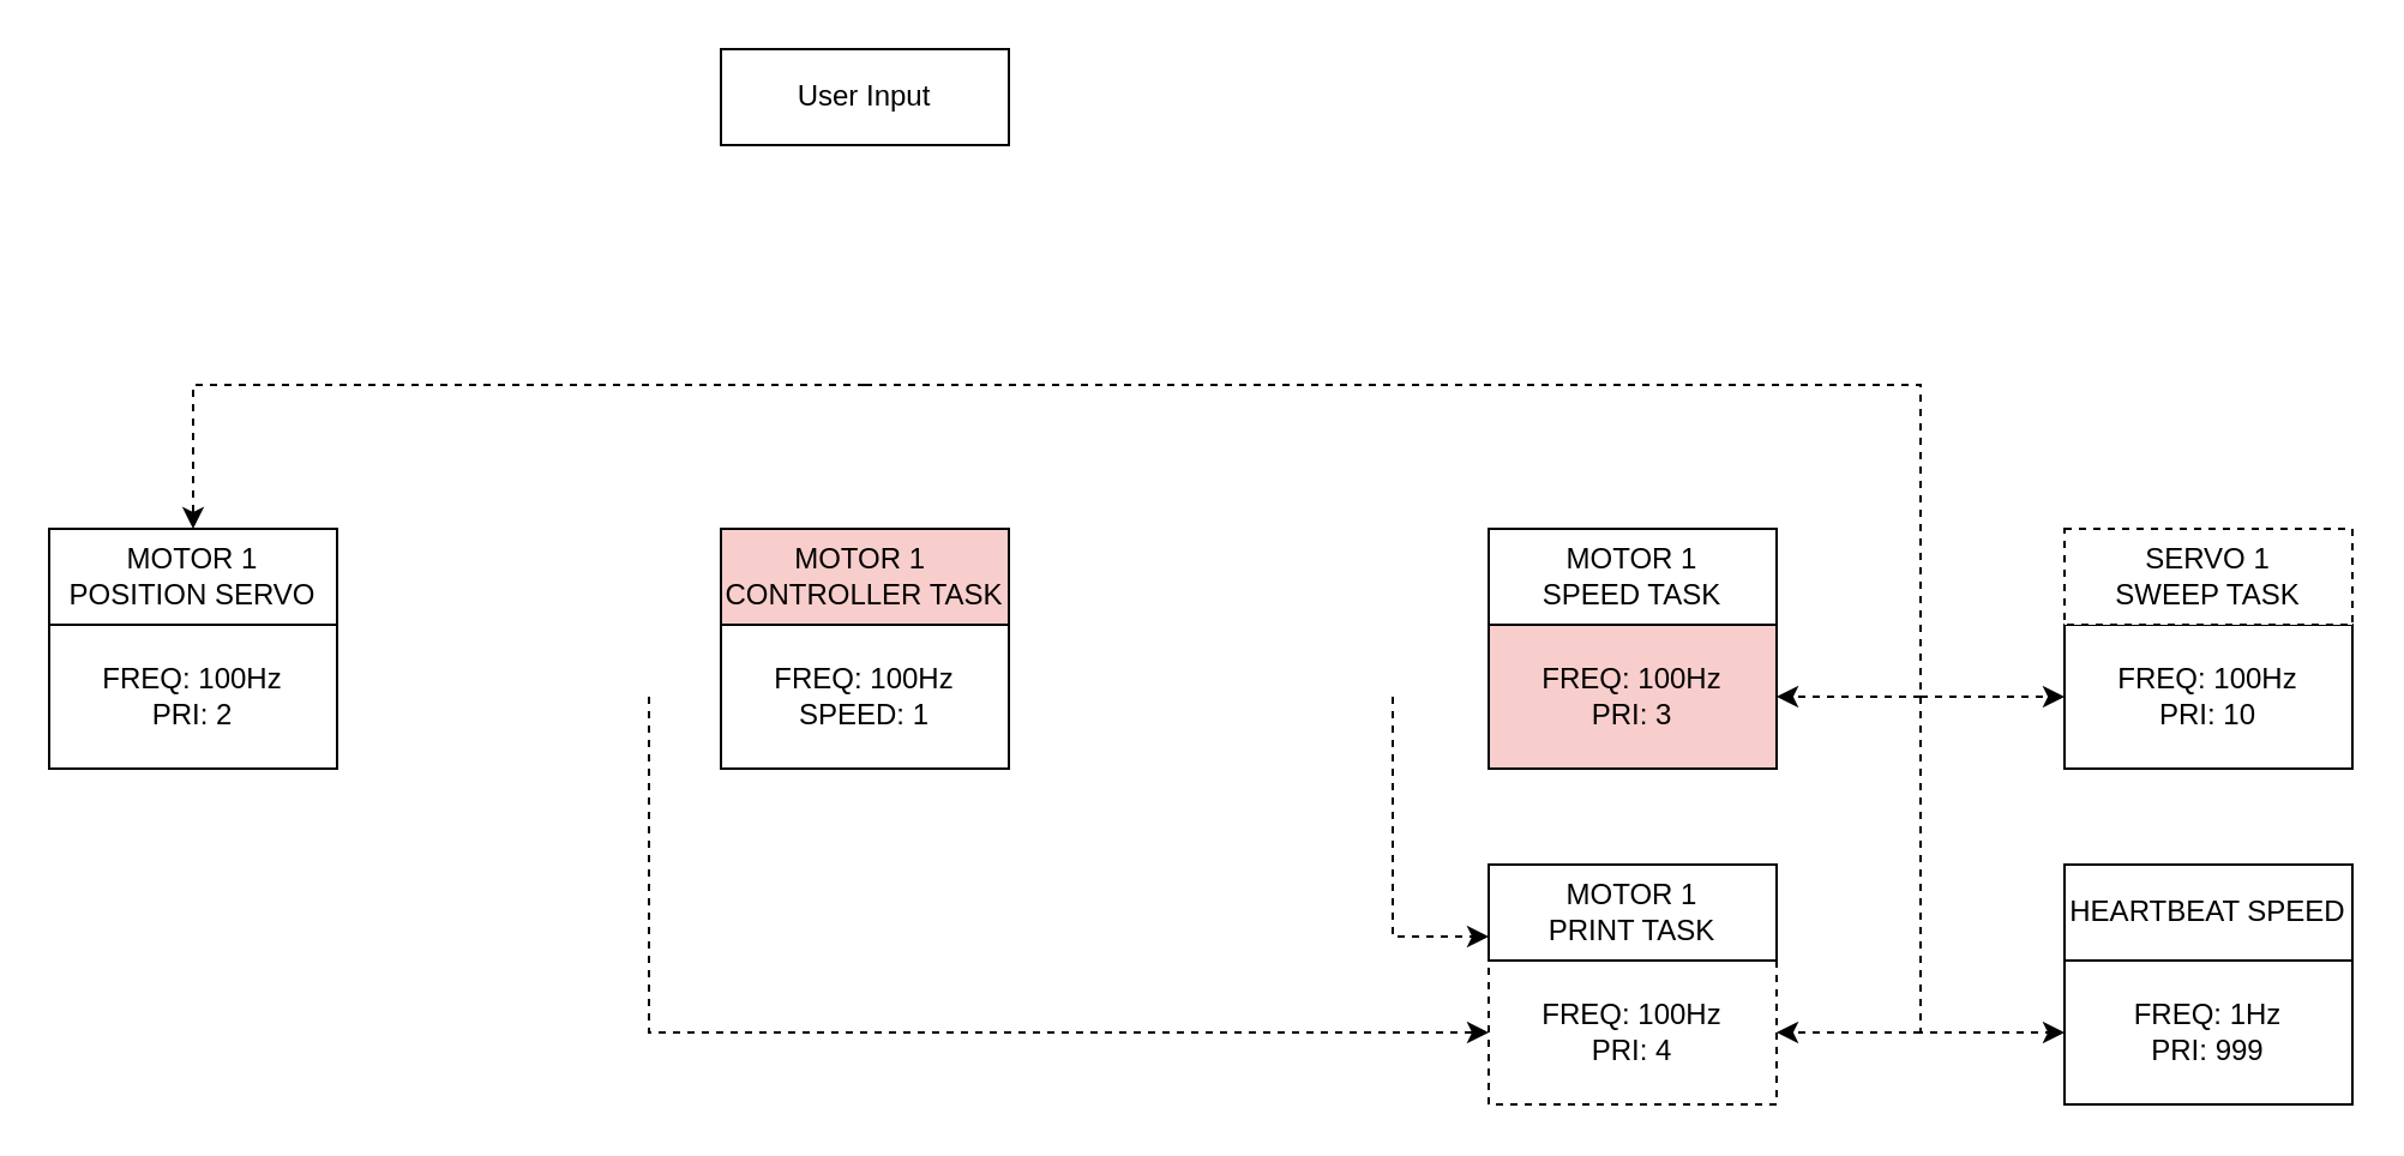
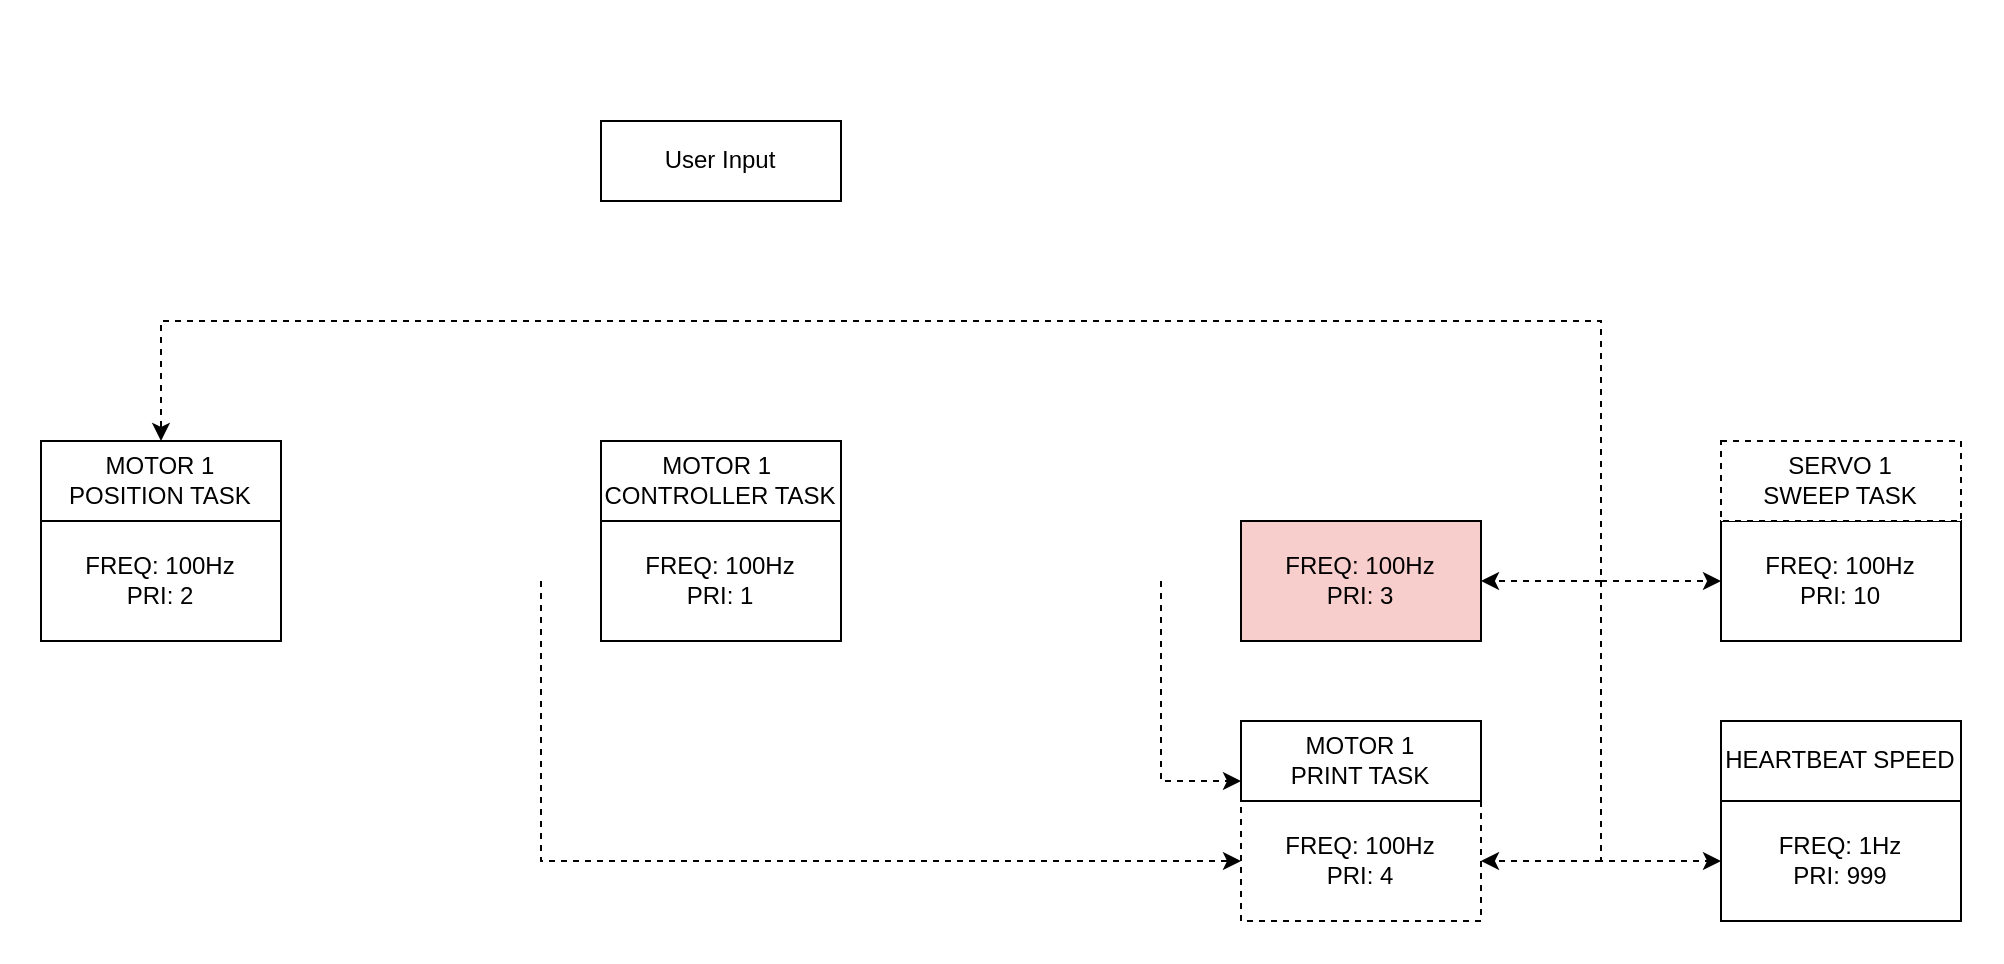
- <mxCell id="20" value="User Input" style="rounded=0;whiteSpace=wrap;html=1;" vertex="1" parent="1"><mxGeometry x="300" y="20" width="120" height="40" as="geometry" /></mxCell>
+ <mxCell id="20" value="User Input" style="rounded=0;whiteSpace=wrap;html=1;" vertex="1" parent="1"><mxGeometry x="300" y="60" width="120" height="40" as="geometry" /></mxCell>
- <mxCell id="7" value="MOTOR 1 &lt;br&gt;POSITION SERVO" style="rounded=0;whiteSpace=wrap;html=1;" vertex="1" parent="5"><mxGeometry width="120" height="40" as="geometry" /></mxCell>
+ <mxCell id="7" value="MOTOR 1 &lt;br&gt;POSITION TASK" style="rounded=0;whiteSpace=wrap;html=1;" vertex="1" parent="5"><mxGeometry width="120" height="40" as="geometry" /></mxCell>
- <mxCell id="10" value="MOTOR 1&amp;nbsp;&lt;br&gt;CONTROLLER TASK" style="rounded=0;whiteSpace=wrap;html=1;fillColor=#f8cecc;" vertex="1" parent="8"><mxGeometry width="120" height="40" as="geometry" /></mxCell>
+ <mxCell id="10" value="MOTOR 1&amp;nbsp;&lt;br&gt;CONTROLLER TASK" style="rounded=0;whiteSpace=wrap;html=1;" vertex="1" parent="8"><mxGeometry width="120" height="40" as="geometry" /></mxCell>
- <mxCell id="4" value="MOTOR 1 &lt;br&gt;SPEED TASK" style="rounded=0;whiteSpace=wrap;html=1;" vertex="1" parent="2"><mxGeometry width="120" height="40" as="geometry" /></mxCell>
- <mxCell id="9" value="FREQ: 100Hz&lt;br&gt;SPEED: 1" style="rounded=0;whiteSpace=wrap;html=1;" vertex="1" parent="8"><mxGeometry y="40" width="120" height="60" as="geometry" /></mxCell>
+ <mxCell id="9" value="FREQ: 100Hz&lt;br&gt;PRI: 1" style="rounded=0;whiteSpace=wrap;html=1;" vertex="1" parent="8"><mxGeometry y="40" width="120" height="60" as="geometry" /></mxCell>
